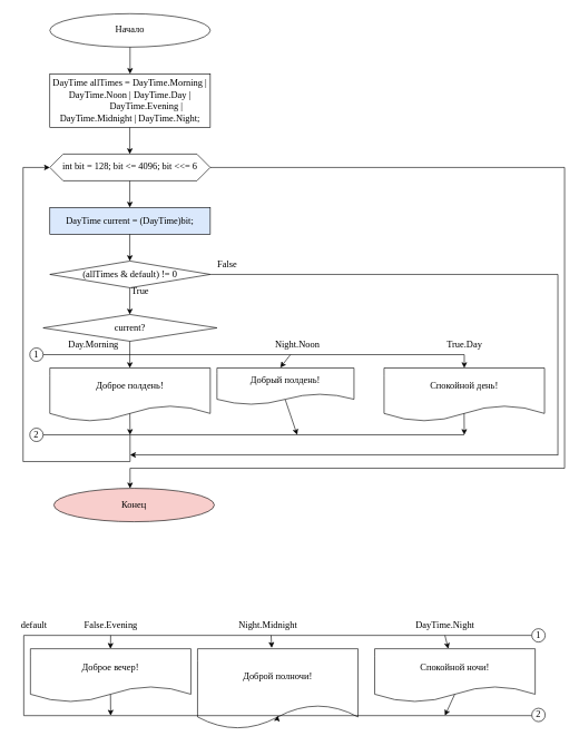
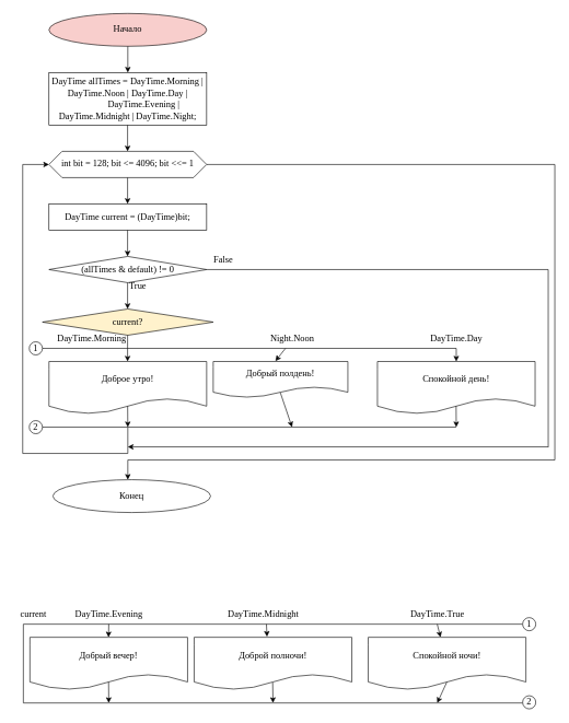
- <mxCell id="2" value="&lt;font style=&quot;font-size: 14px;&quot; face=&quot;Times New Roman&quot;&gt;Начало&lt;/font&gt;" style="ellipse;whiteSpace=wrap;html=1;" vertex="1" parent="1"><mxGeometry x="74" y="20" width="240" height="50" as="geometry" /></mxCell>
+ <mxCell id="2" value="&lt;font style=&quot;font-size: 14px;&quot; face=&quot;Times New Roman&quot;&gt;Начало&lt;/font&gt;" style="ellipse;whiteSpace=wrap;html=1;fillColor=#f8cecc;" vertex="1" parent="1"><mxGeometry x="74" y="20" width="240" height="50" as="geometry" /></mxCell>
- <mxCell id="6" value="&lt;font style=&quot;font-size: 14px;&quot; face=&quot;Times New Roman&quot;&gt;int bit = 128; bit &amp;lt;= 4096; bit &amp;lt;&amp;lt;= 6&lt;/font&gt;" style="shape=hexagon;perimeter=hexagonPerimeter2;whiteSpace=wrap;html=1;fixedSize=1;" vertex="1" parent="1"><mxGeometry x="74" y="230" width="240" height="40" as="geometry" /></mxCell>
+ <mxCell id="6" value="&lt;font style=&quot;font-size: 14px;&quot; face=&quot;Times New Roman&quot;&gt;int bit = 128; bit &amp;lt;= 4096; bit &amp;lt;&amp;lt;= 1&lt;/font&gt;" style="shape=hexagon;perimeter=hexagonPerimeter2;whiteSpace=wrap;html=1;fixedSize=1;" vertex="1" parent="1"><mxGeometry x="74" y="230" width="240" height="40" as="geometry" /></mxCell>
- <mxCell id="8" value="&lt;div style=&quot;&quot;&gt;&lt;font face=&quot;Times New Roman&quot;&gt;&lt;span style=&quot;font-size: 14px;&quot;&gt;DayTime current = (DayTime)bit;&lt;/span&gt;&lt;/font&gt;&lt;br&gt;&lt;/div&gt;" style="rounded=0;whiteSpace=wrap;html=1;fillColor=#dae8fc;" vertex="1" parent="1"><mxGeometry x="74" y="310" width="240" height="40" as="geometry" /></mxCell>
+ <mxCell id="8" value="&lt;div style=&quot;&quot;&gt;&lt;font face=&quot;Times New Roman&quot;&gt;&lt;span style=&quot;font-size: 14px;&quot;&gt;DayTime current = (DayTime)bit;&lt;/span&gt;&lt;/font&gt;&lt;br&gt;&lt;/div&gt;" style="rounded=0;whiteSpace=wrap;html=1;" vertex="1" parent="1"><mxGeometry x="74" y="310" width="240" height="40" as="geometry" /></mxCell>
- <mxCell id="12" value="&lt;font face=&quot;Times New Roman&quot;&gt;&lt;span style=&quot;font-size: 14px;&quot;&gt;current?&lt;/span&gt;&lt;/font&gt;" style="rhombus;whiteSpace=wrap;html=1;" vertex="1" parent="1"><mxGeometry x="64" y="470" width="260" height="40" as="geometry" /></mxCell>
+ <mxCell id="12" value="&lt;font face=&quot;Times New Roman&quot;&gt;&lt;span style=&quot;font-size: 14px;&quot;&gt;current?&lt;/span&gt;&lt;/font&gt;" style="rhombus;whiteSpace=wrap;html=1;fillColor=#fff2cc;" vertex="1" parent="1"><mxGeometry x="64" y="470" width="260" height="40" as="geometry" /></mxCell>
- <mxCell id="44" value="&lt;font style=&quot;font-size: 14px;&quot; face=&quot;Times New Roman&quot;&gt;Day.Morning&lt;/font&gt;" style="text;html=1;align=center;verticalAlign=middle;resizable=0;points=[];autosize=1;strokeColor=none;fillColor=none;" vertex="1" parent="1"><mxGeometry x="74" y="500" width="130" height="30" as="geometry" /></mxCell>
+ <mxCell id="44" value="&lt;font style=&quot;font-size: 14px;&quot; face=&quot;Times New Roman&quot;&gt;DayTime.Morning&lt;/font&gt;" style="text;html=1;align=center;verticalAlign=middle;resizable=0;points=[];autosize=1;strokeColor=none;fillColor=none;" vertex="1" parent="1"><mxGeometry x="74" y="500" width="130" height="30" as="geometry" /></mxCell>
- <mxCell id="46" value="&lt;font face=&quot;Times New Roman&quot;&gt;&lt;span style=&quot;font-size: 14px;&quot;&gt;True.Day&lt;/span&gt;&lt;/font&gt;" style="text;html=1;align=center;verticalAlign=middle;resizable=0;points=[];autosize=1;strokeColor=none;fillColor=none;" vertex="1" parent="1"><mxGeometry x="644" y="500" width="100" height="30" as="geometry" /></mxCell>
+ <mxCell id="46" value="&lt;font face=&quot;Times New Roman&quot;&gt;&lt;span style=&quot;font-size: 14px;&quot;&gt;DayTime.Day&lt;/span&gt;&lt;/font&gt;" style="text;html=1;align=center;verticalAlign=middle;resizable=0;points=[];autosize=1;strokeColor=none;fillColor=none;" vertex="1" parent="1"><mxGeometry x="644" y="500" width="100" height="30" as="geometry" /></mxCell>
- <mxCell id="15" value="&lt;span style=&quot;font-family: &amp;quot;Times New Roman&amp;quot;; font-size: 14px;&quot;&gt;Доброе полдень!&lt;/span&gt;" style="shape=document;whiteSpace=wrap;html=1;boundedLbl=1;" vertex="1" parent="1"><mxGeometry x="74" y="550" width="240" height="80" as="geometry" /></mxCell>
+ <mxCell id="15" value="&lt;span style=&quot;font-family: &amp;quot;Times New Roman&amp;quot;; font-size: 14px;&quot;&gt;Доброе утро!&lt;/span&gt;" style="shape=document;whiteSpace=wrap;html=1;boundedLbl=1;" vertex="1" parent="1"><mxGeometry x="74" y="550" width="240" height="80" as="geometry" /></mxCell>
- <mxCell id="38" value="&lt;font face=&quot;Times New Roman&quot;&gt;&lt;span style=&quot;font-size: 14px;&quot;&gt;Конец&lt;/span&gt;&lt;/font&gt;" style="ellipse;whiteSpace=wrap;html=1;fillColor=#f8cecc;" vertex="1" parent="1"><mxGeometry x="80" y="730" width="240" height="50" as="geometry" /></mxCell>
+ <mxCell id="38" value="&lt;font face=&quot;Times New Roman&quot;&gt;&lt;span style=&quot;font-size: 14px;&quot;&gt;Конец&lt;/span&gt;&lt;/font&gt;" style="ellipse;whiteSpace=wrap;html=1;" vertex="1" parent="1"><mxGeometry x="80" y="730" width="240" height="50" as="geometry" /></mxCell>
- <mxCell id="50" value="&lt;font face=&quot;Times New Roman&quot;&gt;&lt;span style=&quot;font-size: 14px;&quot;&gt;default&lt;/span&gt;&lt;/font&gt;" style="text;html=1;align=center;verticalAlign=middle;resizable=0;points=[];autosize=1;strokeColor=none;fillColor=none;" vertex="1" parent="1"><mxGeometry x="20" y="920" width="60" height="30" as="geometry" /></mxCell>
+ <mxCell id="50" value="&lt;font face=&quot;Times New Roman&quot;&gt;&lt;span style=&quot;font-size: 14px;&quot;&gt;current&lt;/span&gt;&lt;/font&gt;" style="text;html=1;align=center;verticalAlign=middle;resizable=0;points=[];autosize=1;strokeColor=none;fillColor=none;" vertex="1" parent="1"><mxGeometry x="20" y="920" width="60" height="30" as="geometry" /></mxCell>
- <mxCell id="47" value="&lt;font face=&quot;Times New Roman&quot;&gt;&lt;span style=&quot;font-size: 14px;&quot;&gt;False.Evening&lt;/span&gt;&lt;/font&gt;" style="text;html=1;align=center;verticalAlign=middle;resizable=0;points=[];autosize=1;strokeColor=none;fillColor=none;" vertex="1" parent="1"><mxGeometry x="100" y="920" width="130" height="30" as="geometry" /></mxCell>
+ <mxCell id="47" value="&lt;font face=&quot;Times New Roman&quot;&gt;&lt;span style=&quot;font-size: 14px;&quot;&gt;DayTime.Evening&lt;/span&gt;&lt;/font&gt;" style="text;html=1;align=center;verticalAlign=middle;resizable=0;points=[];autosize=1;strokeColor=none;fillColor=none;" vertex="1" parent="1"><mxGeometry x="100" y="920" width="130" height="30" as="geometry" /></mxCell>
- <mxCell id="48" value="&lt;font face=&quot;Times New Roman&quot;&gt;&lt;span style=&quot;font-size: 14px;&quot;&gt;Night.Midnight&lt;/span&gt;&lt;/font&gt;" style="text;html=1;align=center;verticalAlign=middle;resizable=0;points=[];autosize=1;strokeColor=none;fillColor=none;" vertex="1" parent="1"><mxGeometry x="335" y="920" width="130" height="30" as="geometry" /></mxCell>
+ <mxCell id="48" value="&lt;font face=&quot;Times New Roman&quot;&gt;&lt;span style=&quot;font-size: 14px;&quot;&gt;DayTime.Midnight&lt;/span&gt;&lt;/font&gt;" style="text;html=1;align=center;verticalAlign=middle;resizable=0;points=[];autosize=1;strokeColor=none;fillColor=none;" vertex="1" parent="1"><mxGeometry x="335" y="920" width="130" height="30" as="geometry" /></mxCell>
- <mxCell id="49" value="&lt;font face=&quot;Times New Roman&quot;&gt;&lt;span style=&quot;font-size: 14px;&quot;&gt;DayTime.Night&lt;/span&gt;&lt;/font&gt;" style="text;html=1;align=center;verticalAlign=middle;resizable=0;points=[];autosize=1;strokeColor=none;fillColor=none;" vertex="1" parent="1"><mxGeometry x="610" y="920" width="110" height="30" as="geometry" /></mxCell>
+ <mxCell id="49" value="&lt;font face=&quot;Times New Roman&quot;&gt;&lt;span style=&quot;font-size: 14px;&quot;&gt;DayTime.True&lt;/span&gt;&lt;/font&gt;" style="text;html=1;align=center;verticalAlign=middle;resizable=0;points=[];autosize=1;strokeColor=none;fillColor=none;" vertex="1" parent="1"><mxGeometry x="610" y="920" width="110" height="30" as="geometry" /></mxCell>
- <mxCell id="28" value="&lt;font style=&quot;font-size: 14px;&quot; face=&quot;Times New Roman&quot;&gt;Доброе вечер!&lt;/font&gt;" style="shape=document;whiteSpace=wrap;html=1;boundedLbl=1;" vertex="1" parent="1"><mxGeometry x="45" y="970" width="240" height="80" as="geometry" /></mxCell>
+ <mxCell id="28" value="&lt;font style=&quot;font-size: 14px;&quot; face=&quot;Times New Roman&quot;&gt;Добрый вечер!&lt;/font&gt;" style="shape=document;whiteSpace=wrap;html=1;boundedLbl=1;" vertex="1" parent="1"><mxGeometry x="45" y="970" width="240" height="80" as="geometry" /></mxCell>
- <mxCell id="29" value="&lt;font style=&quot;font-size: 14px;&quot; face=&quot;Times New Roman&quot;&gt;Доброй полночи!&lt;/font&gt;" style="shape=document;whiteSpace=wrap;html=1;boundedLbl=1;" vertex="1" parent="1"><mxGeometry x="295" y="970" width="240" height="120" as="geometry" /></mxCell>
+ <mxCell id="29" value="&lt;font style=&quot;font-size: 14px;&quot; face=&quot;Times New Roman&quot;&gt;Доброй полночи!&lt;/font&gt;" style="shape=document;whiteSpace=wrap;html=1;boundedLbl=1;" vertex="1" parent="1"><mxGeometry x="295" y="970" width="240" height="80" as="geometry" /></mxCell>
